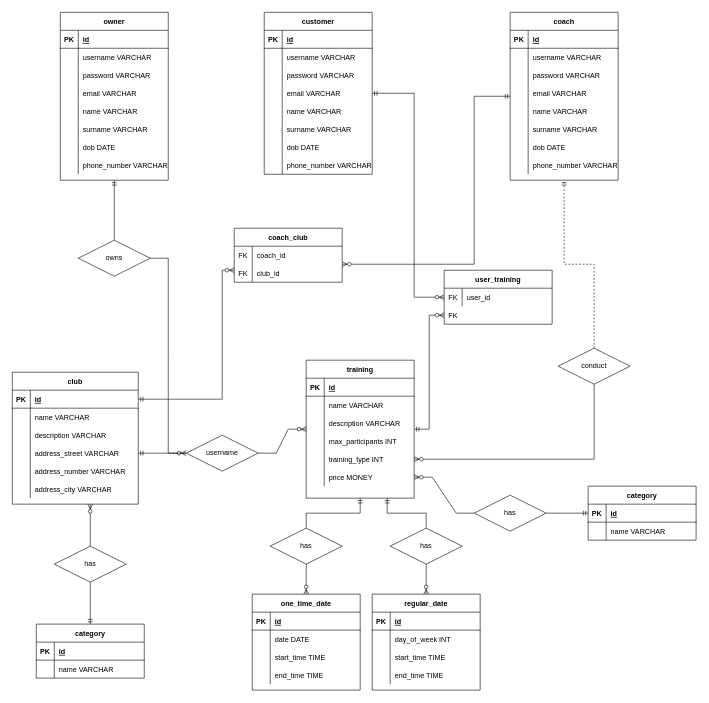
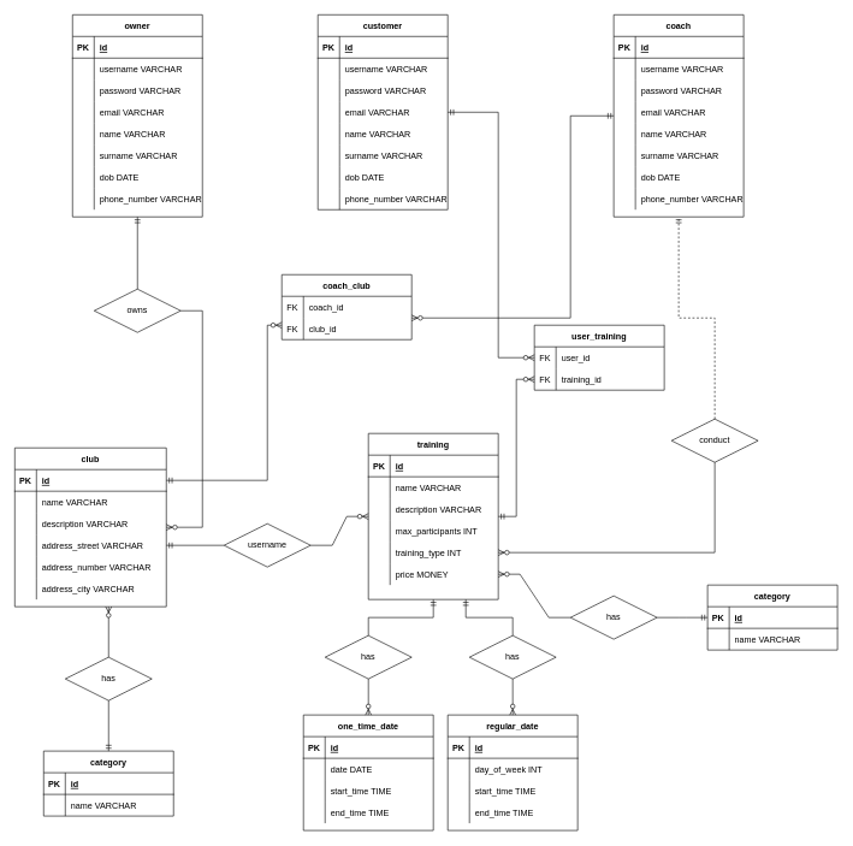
+ <mxCell id="138" value="training_id" style="shape=partialRectangle;connectable=0;fillColor=none;top=0;left=0;bottom=0;right=0;align=left;spacingLeft=6;overflow=hidden;" parent="136" vertex="1"><mxGeometry x="30" width="150" height="30" as="geometry"><mxRectangle width="150" height="30" as="alternateBounds" /></mxGeometry></mxCell>
- <mxCell id="97" value="" style="edgeStyle=entityRelationEdgeStyle;fontSize=12;html=1;endArrow=ERzeroToMany;endFill=1;rounded=0;" parent="1" source="96" target="120" edge="1"><mxGeometry width="100" height="100" relative="1" as="geometry"><mxPoint x="490" y="480" as="sourcePoint" /><mxPoint x="590" y="380" as="targetPoint" /></mxGeometry></mxCell>
+ <mxCell id="97" value="" style="edgeStyle=entityRelationEdgeStyle;fontSize=12;html=1;endArrow=ERzeroToMany;endFill=1;rounded=0;" parent="1" source="96" target="77" edge="1"><mxGeometry width="100" height="100" relative="1" as="geometry"><mxPoint x="490" y="480" as="sourcePoint" /><mxPoint x="590" y="380" as="targetPoint" /></mxGeometry></mxCell>
